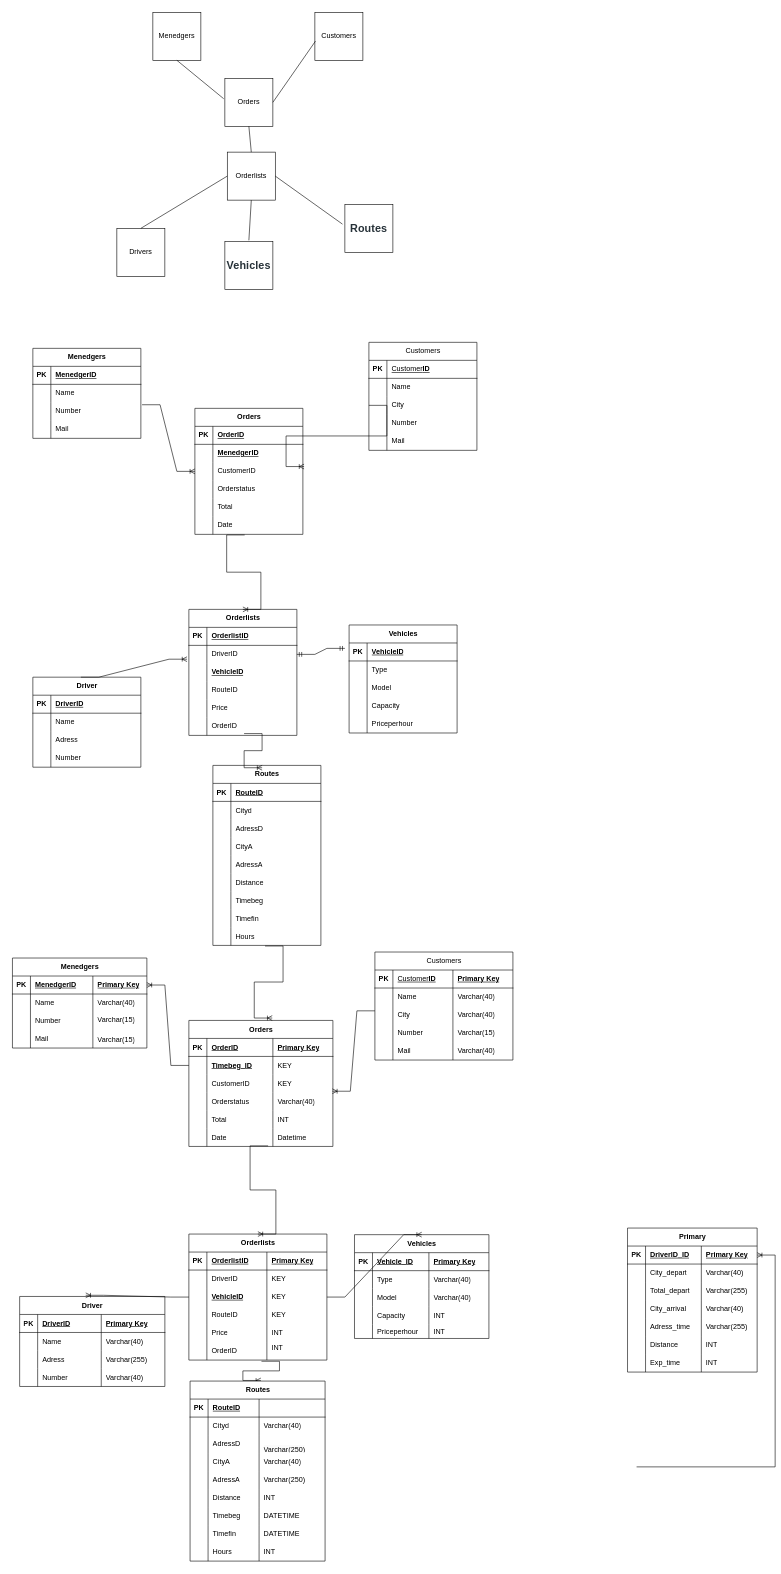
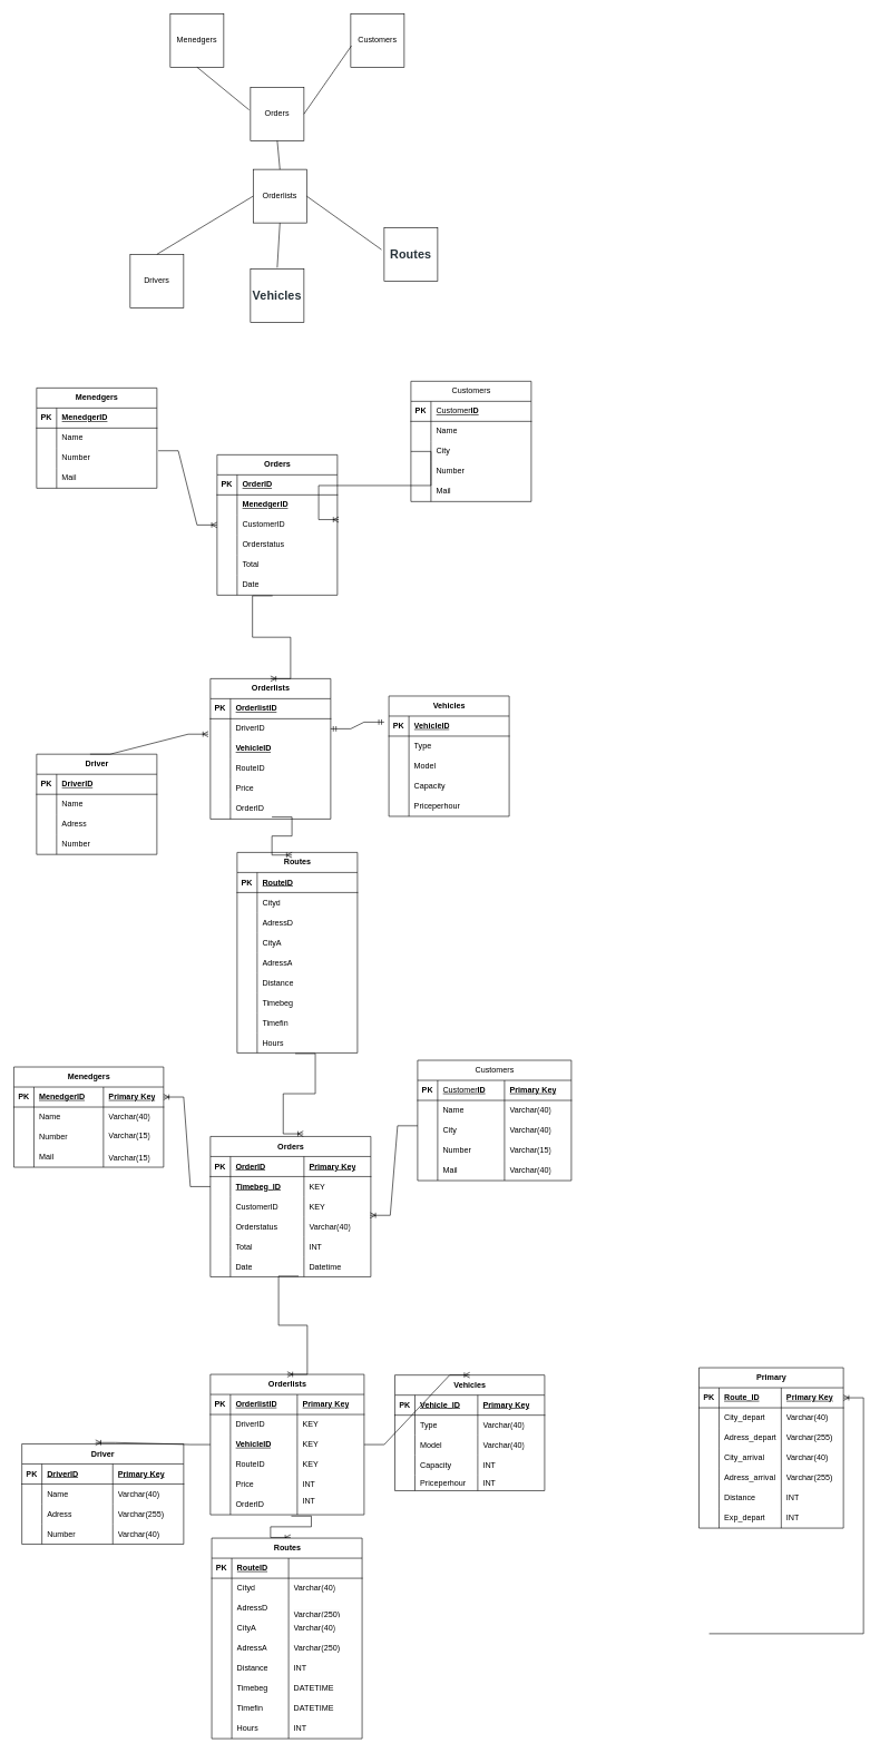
- <mxCell id="241" value="DriverID_ID" style="shape=partialRectangle;connectable=0;fillColor=none;top=0;left=0;bottom=0;right=0;align=left;spacingLeft=6;fontStyle=5;overflow=hidden;whiteSpace=wrap;html=1;" parent="239" vertex="1"><mxGeometry x="30" width="93" height="30" as="geometry"><mxRectangle width="93" height="30" as="alternateBounds" /></mxGeometry></mxCell>
+ <mxCell id="241" value="Route_ID" style="shape=partialRectangle;connectable=0;fillColor=none;top=0;left=0;bottom=0;right=0;align=left;spacingLeft=6;fontStyle=5;overflow=hidden;whiteSpace=wrap;html=1;" parent="239" vertex="1"><mxGeometry x="30" width="93" height="30" as="geometry"><mxRectangle width="93" height="30" as="alternateBounds" /></mxGeometry></mxCell>
- <mxCell id="249" value="Total_depart" style="shape=partialRectangle;connectable=0;fillColor=none;top=0;left=0;bottom=0;right=0;align=left;spacingLeft=6;overflow=hidden;whiteSpace=wrap;html=1;" parent="247" vertex="1"><mxGeometry x="30" width="93" height="30" as="geometry"><mxRectangle width="93" height="30" as="alternateBounds" /></mxGeometry></mxCell>
+ <mxCell id="249" value="Adress_depart" style="shape=partialRectangle;connectable=0;fillColor=none;top=0;left=0;bottom=0;right=0;align=left;spacingLeft=6;overflow=hidden;whiteSpace=wrap;html=1;" parent="247" vertex="1"><mxGeometry x="30" width="93" height="30" as="geometry"><mxRectangle width="93" height="30" as="alternateBounds" /></mxGeometry></mxCell>
- <mxCell id="257" value="Adress_time" style="shape=partialRectangle;connectable=0;fillColor=none;top=0;left=0;bottom=0;right=0;align=left;spacingLeft=6;overflow=hidden;whiteSpace=wrap;html=1;" parent="255" vertex="1"><mxGeometry x="30" width="93" height="30" as="geometry"><mxRectangle width="93" height="30" as="alternateBounds" /></mxGeometry></mxCell>
+ <mxCell id="257" value="Adress_arrival" style="shape=partialRectangle;connectable=0;fillColor=none;top=0;left=0;bottom=0;right=0;align=left;spacingLeft=6;overflow=hidden;whiteSpace=wrap;html=1;" parent="255" vertex="1"><mxGeometry x="30" width="93" height="30" as="geometry"><mxRectangle width="93" height="30" as="alternateBounds" /></mxGeometry></mxCell>
- <mxCell id="265" value="Exp_time" style="shape=partialRectangle;connectable=0;fillColor=none;top=0;left=0;bottom=0;right=0;align=left;spacingLeft=6;overflow=hidden;whiteSpace=wrap;html=1;" parent="263" vertex="1"><mxGeometry x="30" width="93" height="30" as="geometry"><mxRectangle width="93" height="30" as="alternateBounds" /></mxGeometry></mxCell>
+ <mxCell id="265" value="Exp_depart" style="shape=partialRectangle;connectable=0;fillColor=none;top=0;left=0;bottom=0;right=0;align=left;spacingLeft=6;overflow=hidden;whiteSpace=wrap;html=1;" parent="263" vertex="1"><mxGeometry x="30" width="93" height="30" as="geometry"><mxRectangle width="93" height="30" as="alternateBounds" /></mxGeometry></mxCell>
